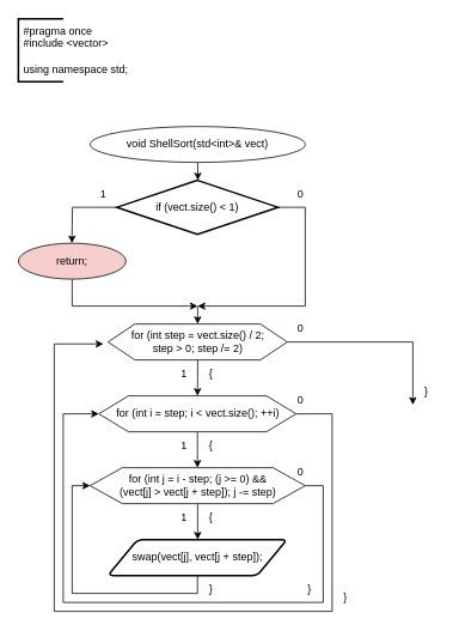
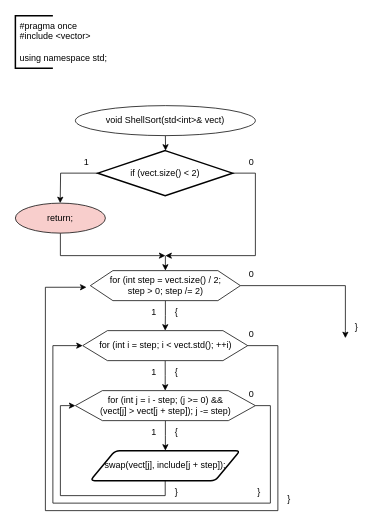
- <mxCell id="8" value="if (vect.size() &amp;lt; 1)" style="strokeWidth=2;html=1;shape=mxgraph.flowchart.decision;whiteSpace=wrap;" vertex="1" parent="1"><mxGeometry x="130" y="200" width="179.52" height="60" as="geometry" /></mxCell>
+ <mxCell id="8" value="if (vect.size() &amp;lt; 2)" style="strokeWidth=2;html=1;shape=mxgraph.flowchart.decision;whiteSpace=wrap;" vertex="1" parent="1"><mxGeometry x="130" y="200" width="179.52" height="60" as="geometry" /></mxCell>
- <mxCell id="22" value="for (int i = step; i &amp;lt; vect.size(); ++i)" style="verticalLabelPosition=middle;verticalAlign=middle;html=1;shape=hexagon;perimeter=hexagonPerimeter2;arcSize=6;size=0.15;labelPosition=center;align=center;" vertex="1" parent="1"><mxGeometry x="109.76" y="440" width="220" height="40" as="geometry" /></mxCell>
+ <mxCell id="22" value="for (int i = step; i &amp;lt; vect.std(); ++i)" style="verticalLabelPosition=middle;verticalAlign=middle;html=1;shape=hexagon;perimeter=hexagonPerimeter2;arcSize=6;size=0.15;labelPosition=center;align=center;" vertex="1" parent="1"><mxGeometry x="109.76" y="440" width="220" height="40" as="geometry" /></mxCell>
- <mxCell id="33" value="swap(vect[j], vect[j + step]);" style="shape=parallelogram;html=1;strokeWidth=2;perimeter=parallelogramPerimeter;whiteSpace=wrap;rounded=1;arcSize=12;size=0.167;" vertex="1" parent="1"><mxGeometry x="119.76" y="600" width="200" height="40" as="geometry" /></mxCell>
+ <mxCell id="33" value="swap(vect[j], include[j + step]);" style="shape=parallelogram;html=1;strokeWidth=2;perimeter=parallelogramPerimeter;whiteSpace=wrap;rounded=1;arcSize=12;size=0.167;" vertex="1" parent="1"><mxGeometry x="119.76" y="600" width="200" height="40" as="geometry" /></mxCell>
